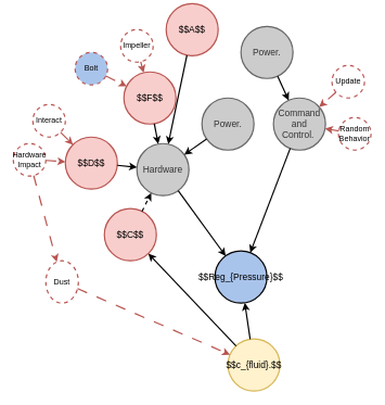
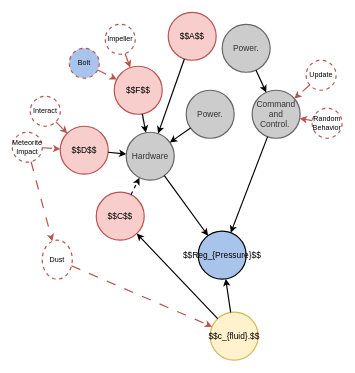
- <mxCell id="15" value="&lt;font style=&quot;font-size: 14px;&quot;&gt;$$A$$&lt;/font&gt;" style="ellipse;whiteSpace=wrap;html=1;aspect=fixed;fillColor=#f8cecc;strokeColor=#b85450;strokeWidth=2;" parent="1" vertex="1"><mxGeometry x="255" y="5" width="80" height="80" as="geometry" /></mxCell>
+ <mxCell id="15" value="&lt;font style=&quot;font-size: 14px;&quot;&gt;$$A$$&lt;/font&gt;" style="ellipse;whiteSpace=wrap;html=1;aspect=fixed;fillColor=#f8cecc;strokeColor=#b85450;strokeWidth=2;" parent="1" vertex="1"><mxGeometry x="280" y="20" width="80" height="80" as="geometry" /></mxCell>
- <mxCell id="31" value="Impeller" style="ellipse;whiteSpace=wrap;html=1;aspect=fixed;strokeWidth=2;strokeColor=#b85450;fillColor=#ffffff;dashed=1;" parent="1" vertex="1"><mxGeometry x="185" y="45" width="50" height="50" as="geometry" /></mxCell>
+ <mxCell id="31" value="Impeller" style="ellipse;whiteSpace=wrap;html=1;aspect=fixed;strokeWidth=2;strokeColor=#b85450;fillColor=#ffffff;dashed=1;" parent="1" vertex="1"><mxGeometry x="175" y="40" width="50" height="50" as="geometry" /></mxCell>
- <mxCell id="25" value="&lt;font style=&quot;font-size: 12px;&quot;&gt;Hardware Impact&lt;/font&gt;" style="ellipse;whiteSpace=wrap;html=1;aspect=fixed;strokeWidth=2;strokeColor=#b85450;fillColor=#ffffff;dashed=1;" parent="1" vertex="1"><mxGeometry x="20" y="220" width="50" height="50" as="geometry" /></mxCell>
+ <mxCell id="25" value="&lt;font style=&quot;font-size: 12px;&quot;&gt;Meteorite Impact&lt;/font&gt;" style="ellipse;whiteSpace=wrap;html=1;aspect=fixed;strokeWidth=2;strokeColor=#b85450;fillColor=#ffffff;dashed=1;" parent="1" vertex="1"><mxGeometry x="20" y="220" width="50" height="50" as="geometry" /></mxCell>
